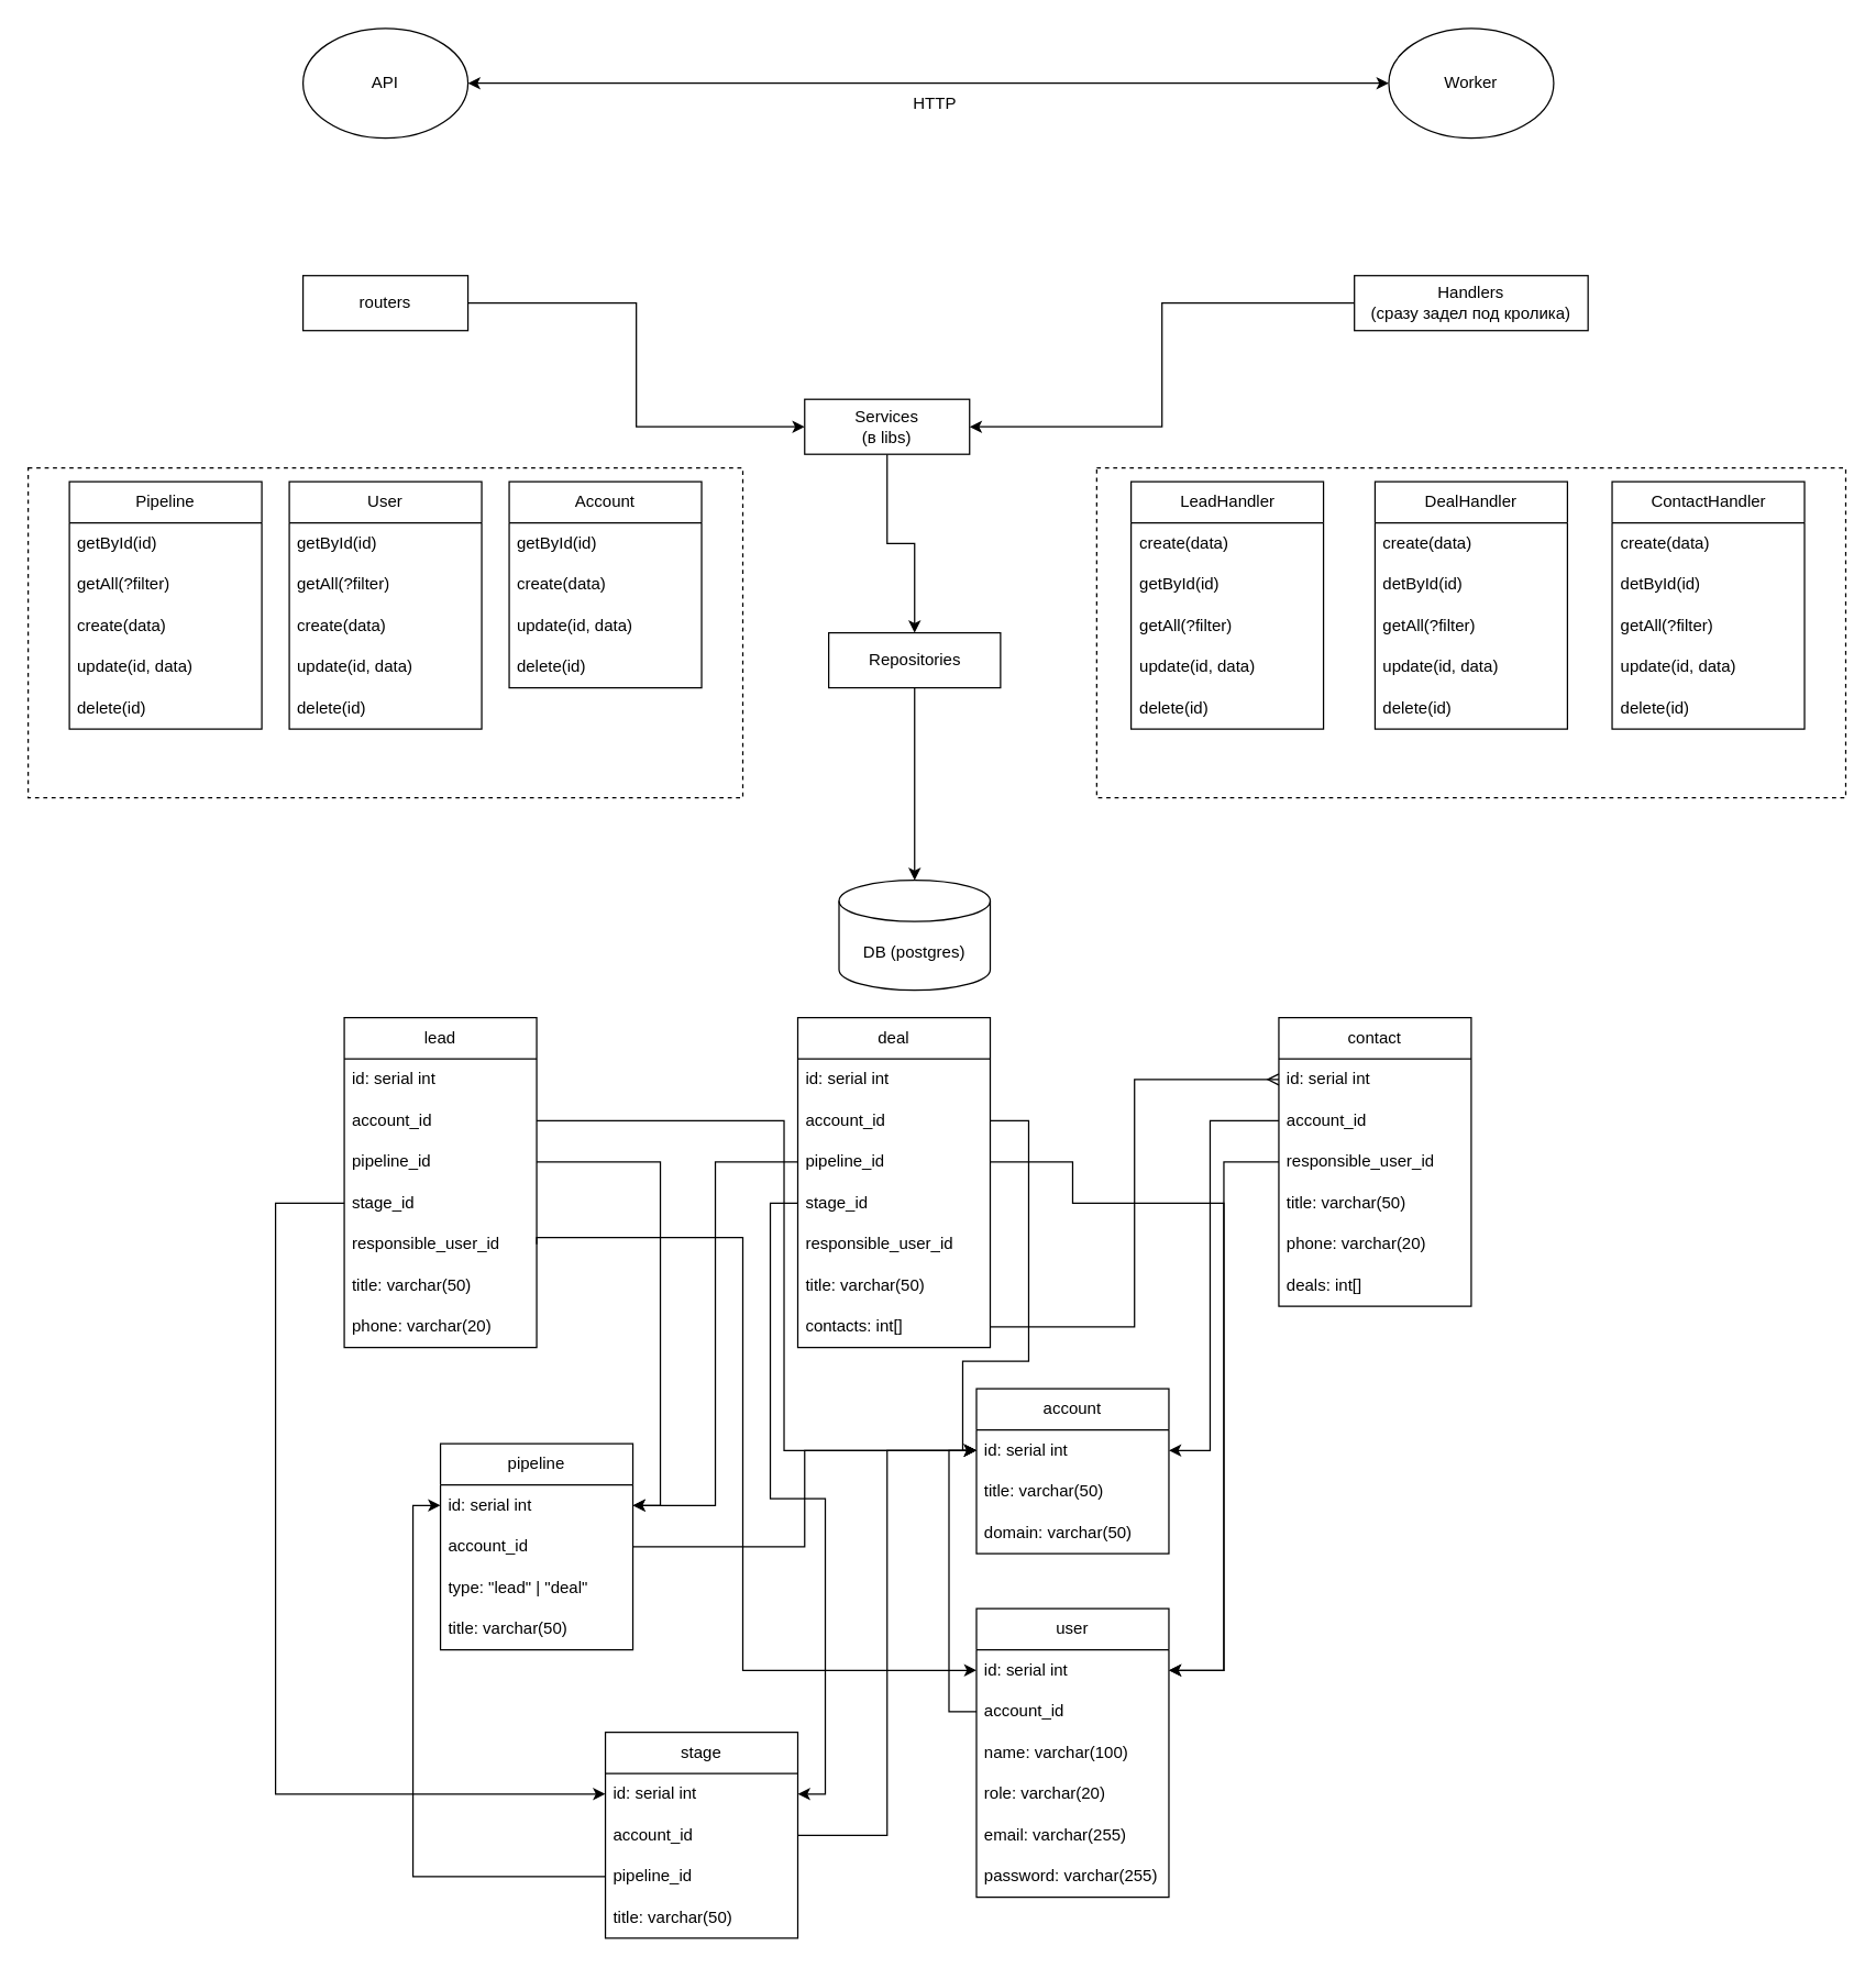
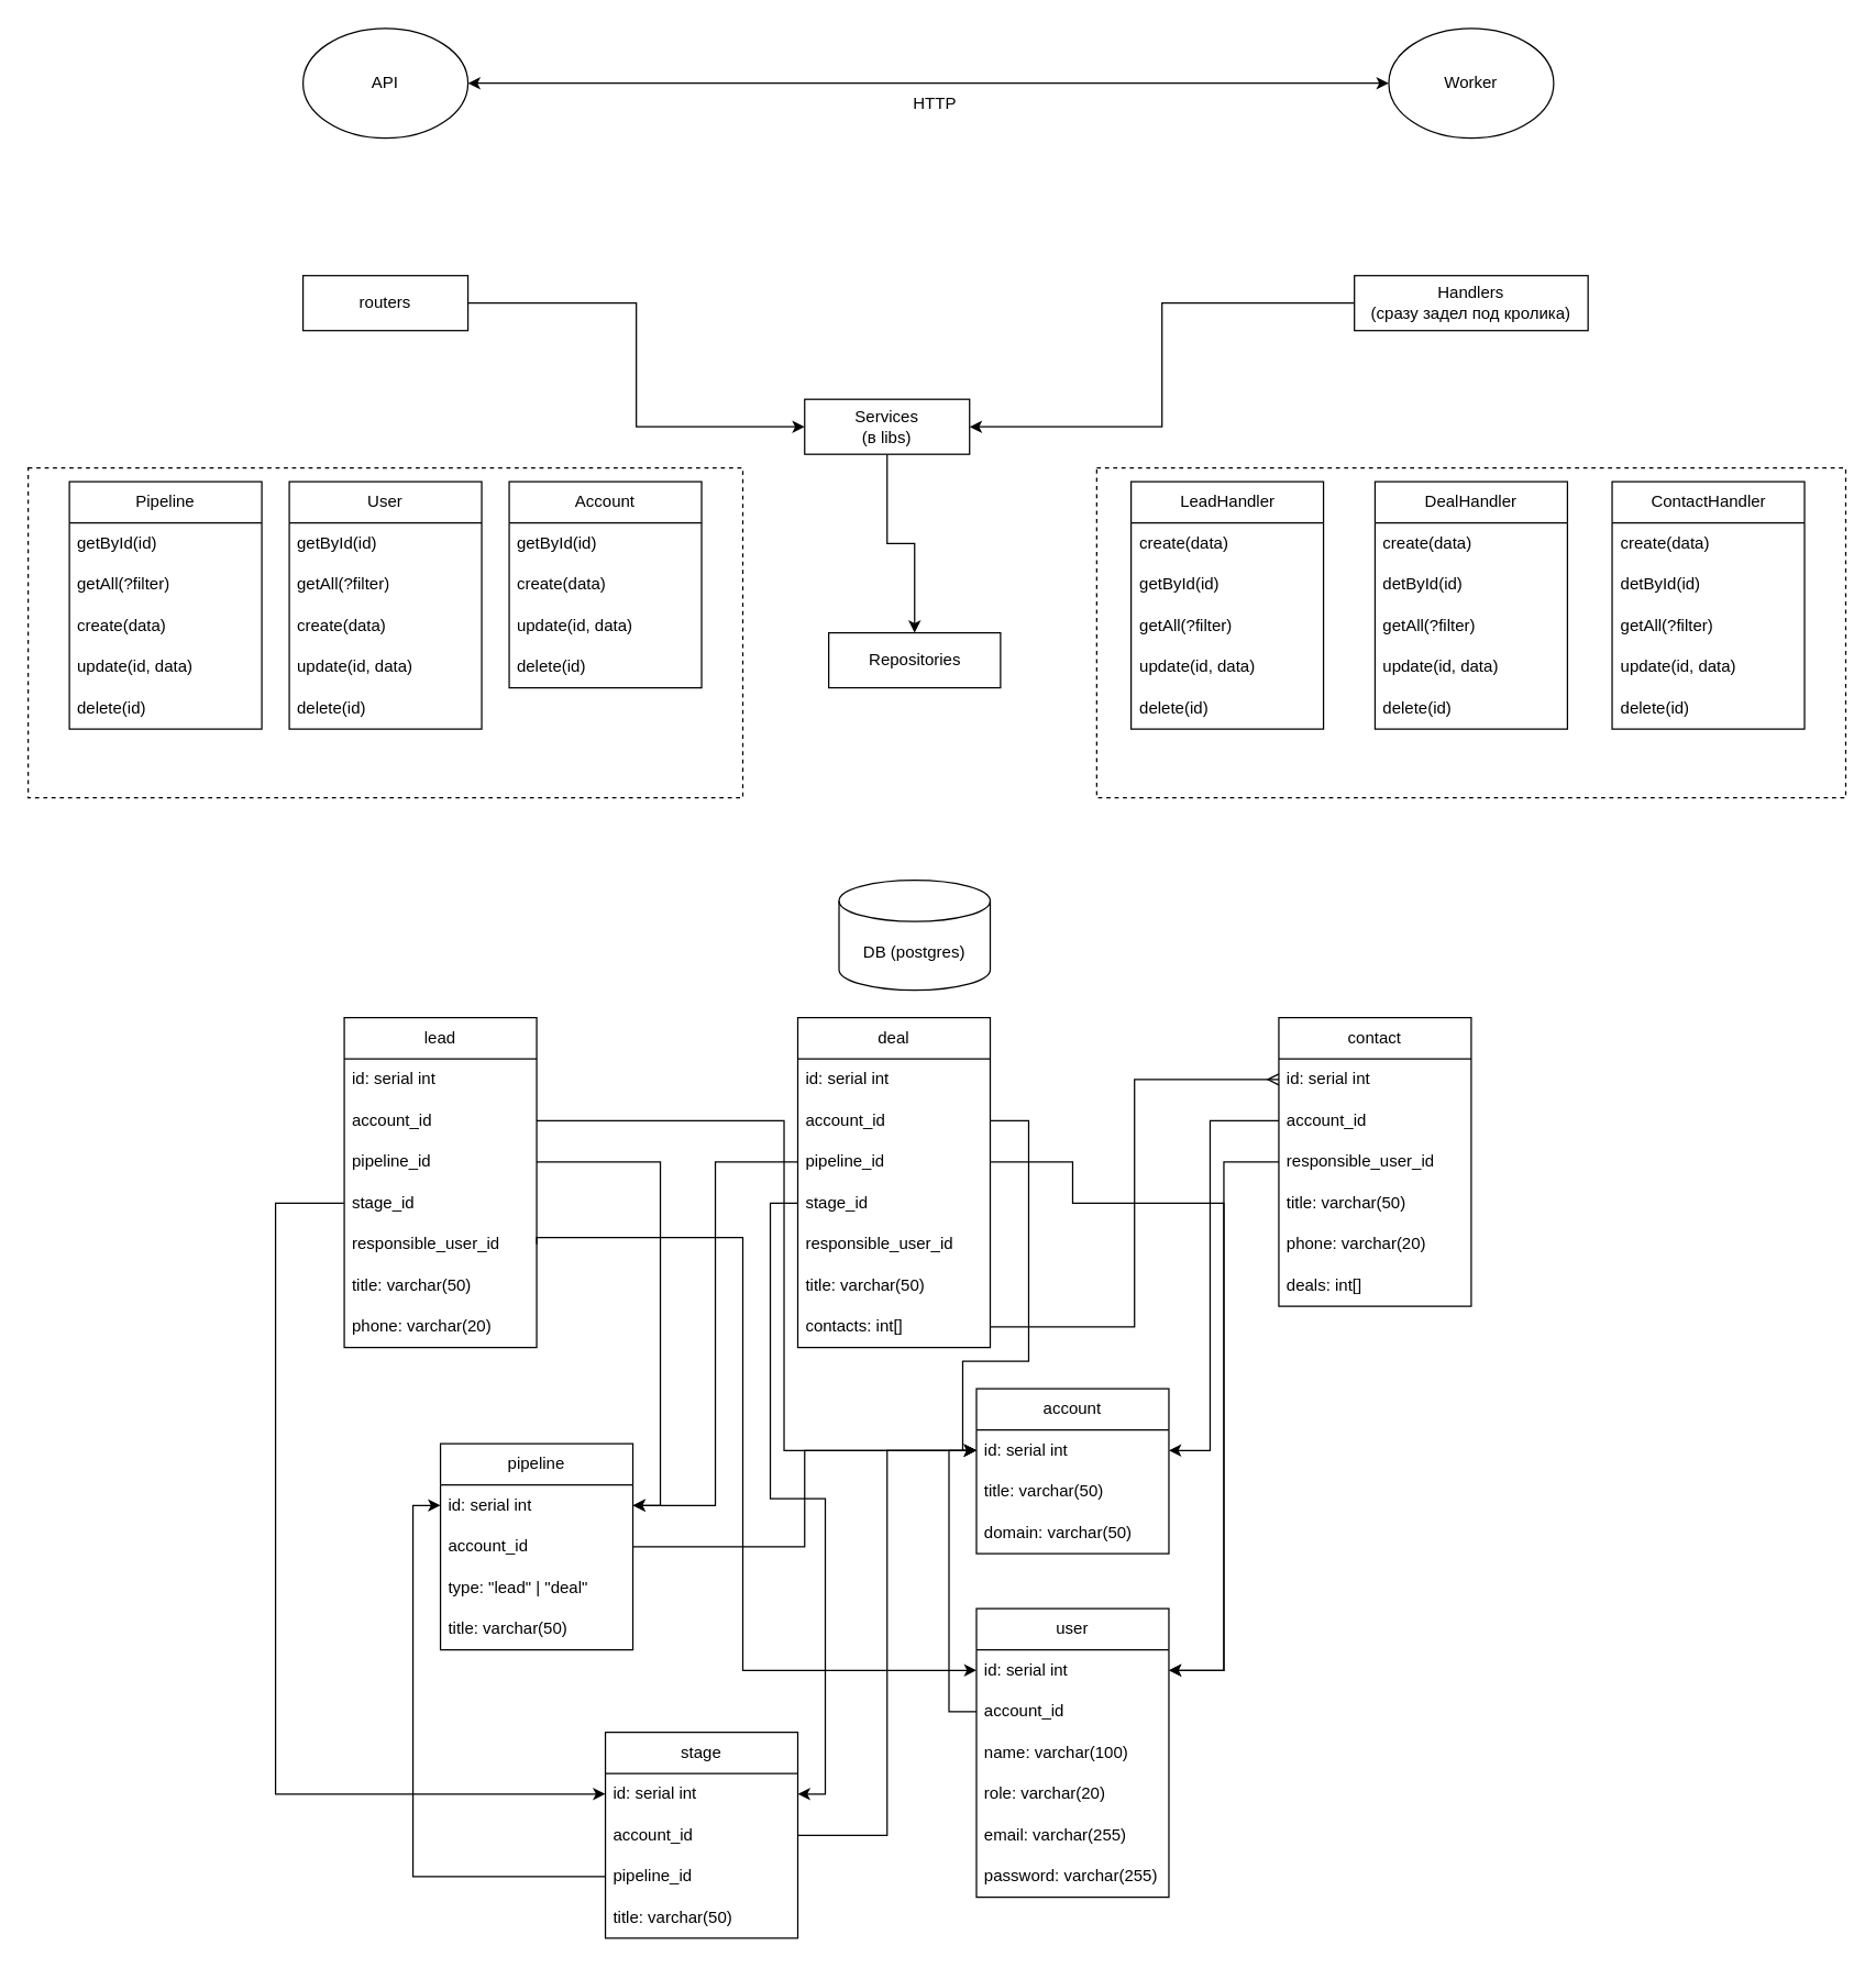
- <mxCell id="51" style="edgeStyle=orthogonalEdgeStyle;rounded=0;orthogonalLoop=1;jettySize=auto;html=1;entryX=0.5;entryY=0;entryDx=0;entryDy=0;entryPerimeter=0;" parent="1" source="50" target="47" edge="1"><mxGeometry relative="1" as="geometry" /></mxCell>
